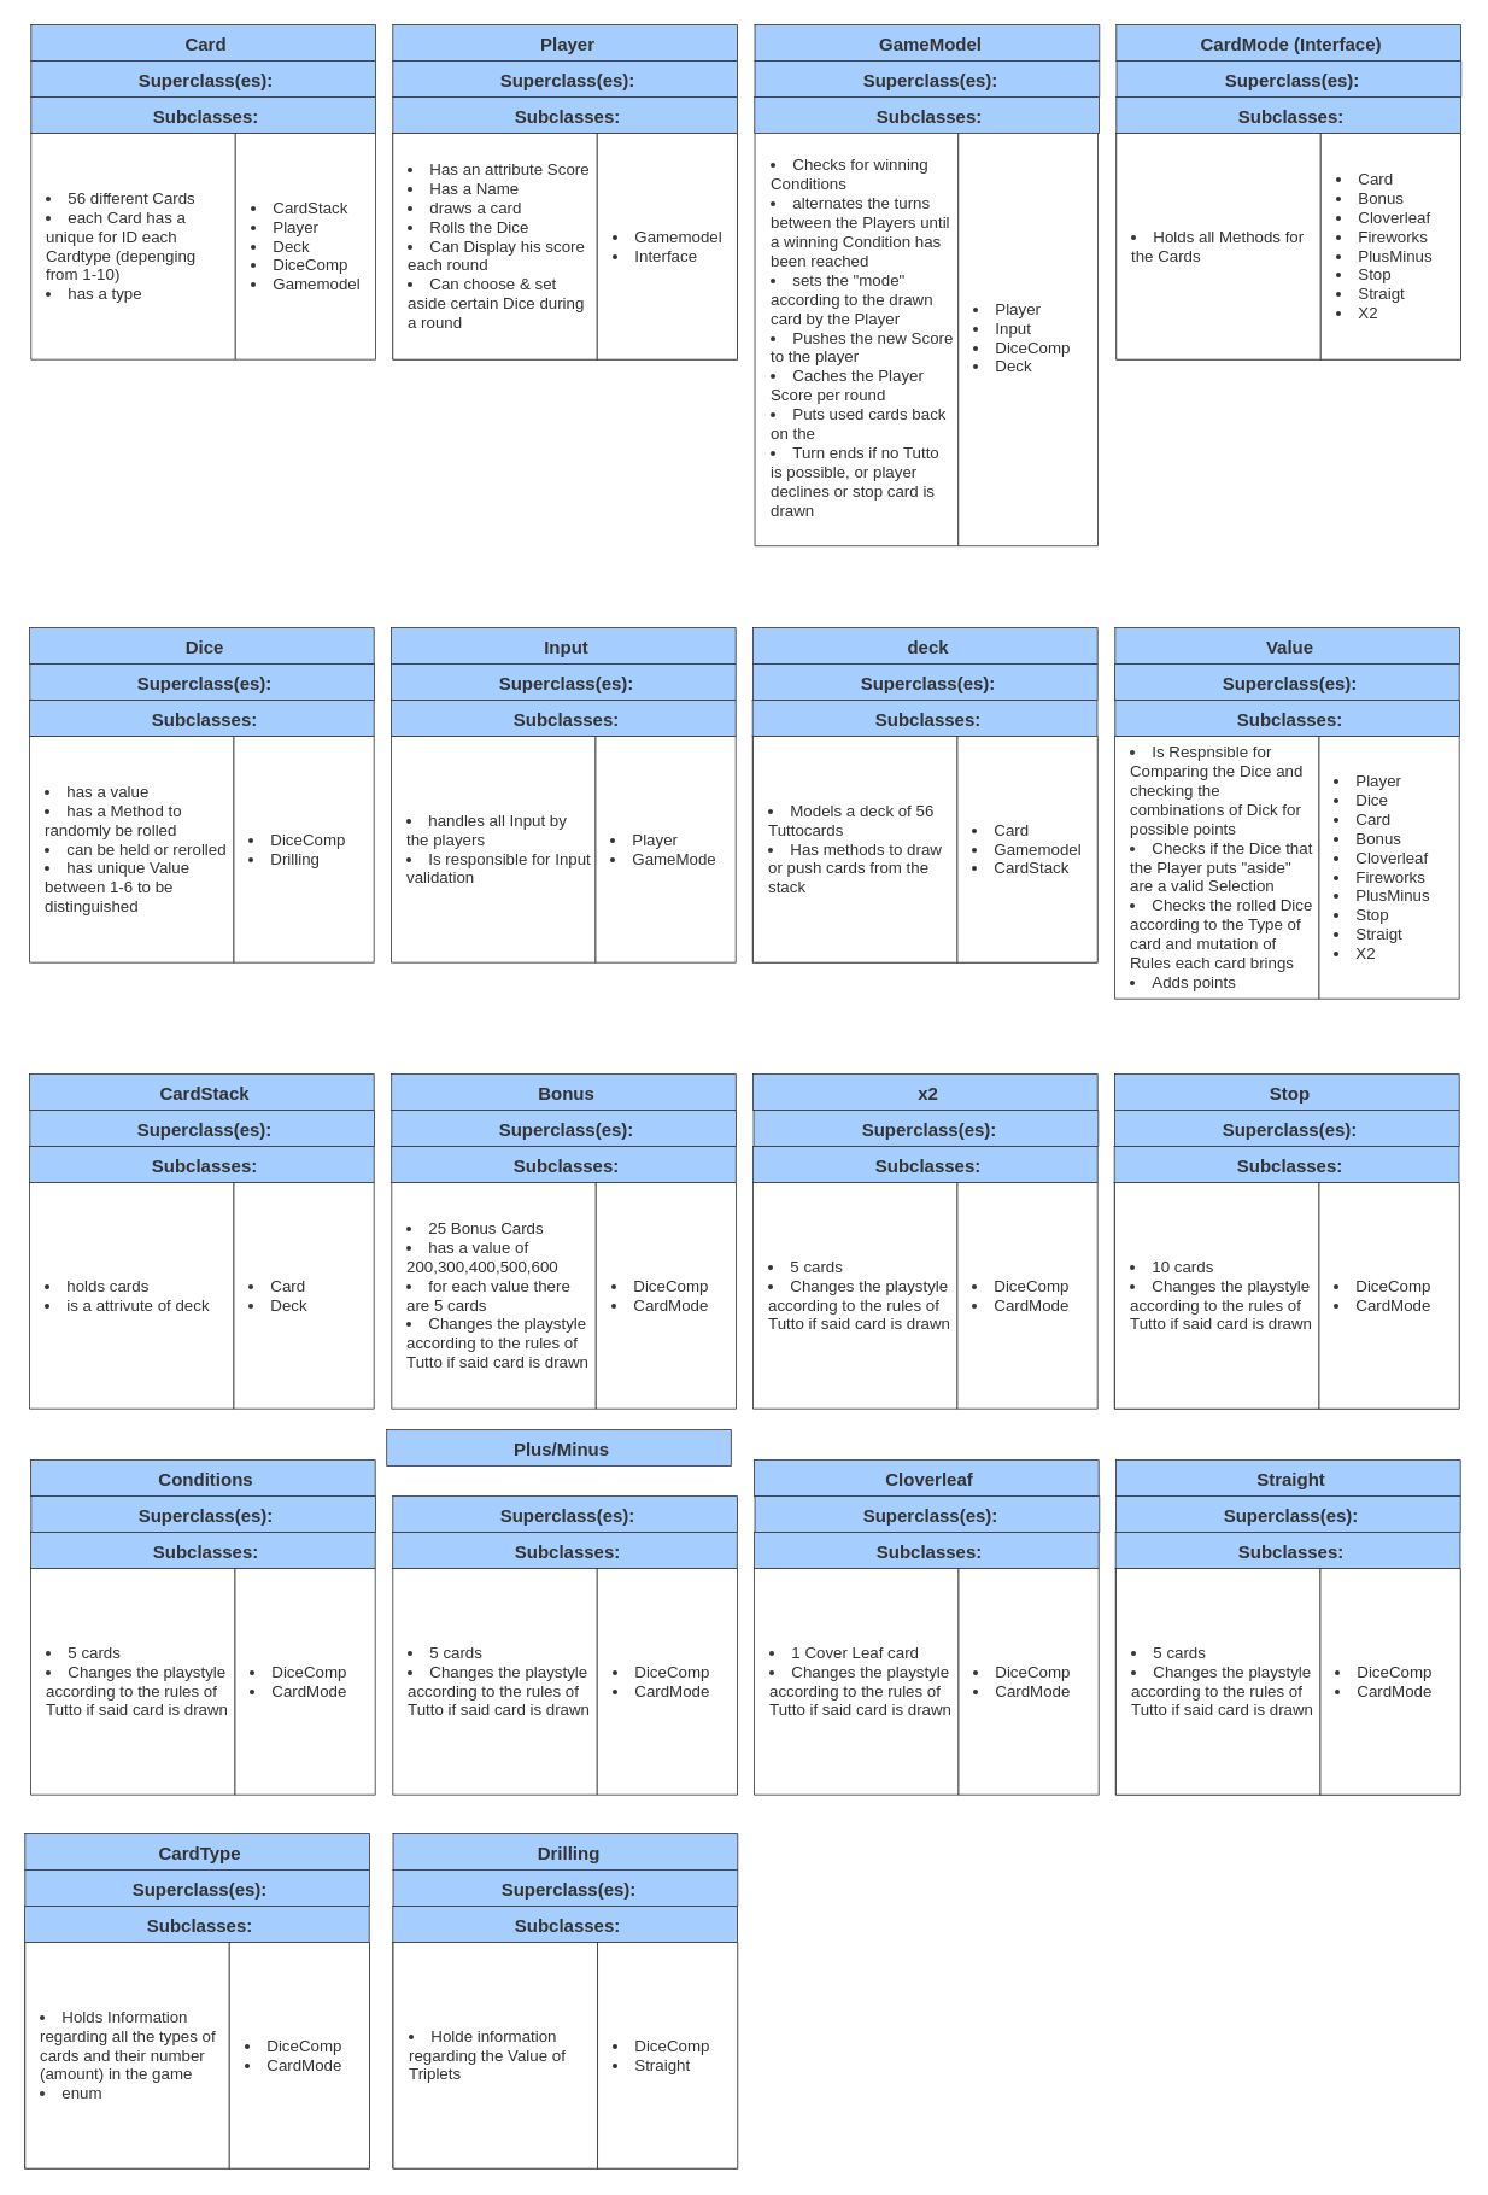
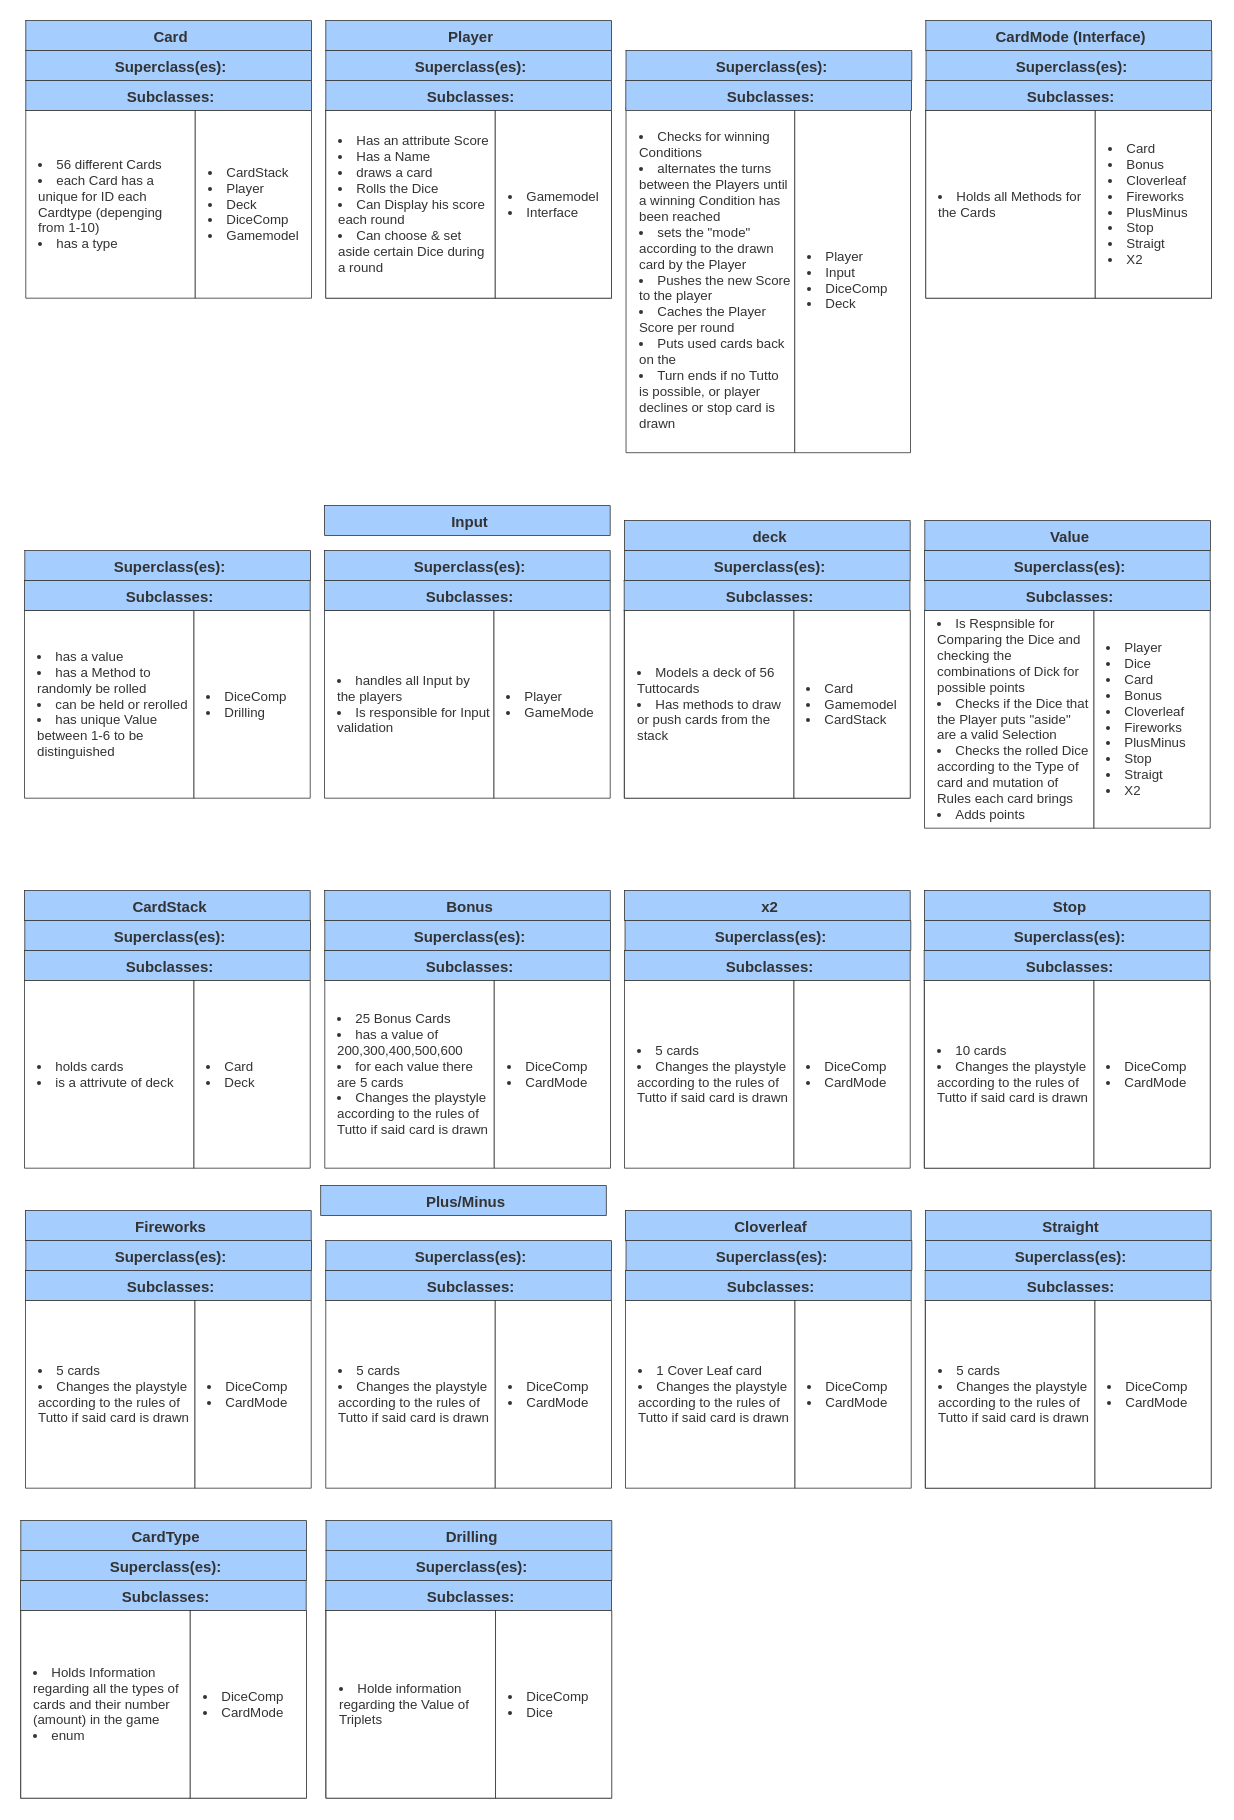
- <mxCell id="44" value="GameModel" style="shape=partialRectangle;html=1;whiteSpace=wrap;connectable=0;fillColor=#a5ceff;strokeOpacity=100;fillOpacity=100;verticalAlign=middle;spacing=3.8;strokeColor=#333333;strokeWidth=0.8;fontSize=15;fontColor=#333333;fontStyle=1;spacingLeft=8.4;spacingRight=3.8;spacingTop=2.4;" parent="1" vertex="1"><mxGeometry x="625.54" y="20" width="285.731" height="30" as="geometry" /></mxCell>
- <mxCell id="42" value="Dice" style="shape=partialRectangle;html=1;whiteSpace=wrap;connectable=0;fillColor=#a5ceff;strokeOpacity=100;fillOpacity=100;verticalAlign=middle;spacing=3.8;strokeColor=#333333;strokeWidth=0.8;fontSize=15;fontColor=#333333;fontStyle=1;spacingLeft=8.4;spacingRight=3.8;spacingTop=2.4;" parent="1" vertex="1"><mxGeometry x="24" y="520" width="285.731" height="30" as="geometry" /></mxCell>
- <mxCell id="43" value="Input" style="shape=partialRectangle;html=1;whiteSpace=wrap;connectable=0;fillColor=#a5ceff;strokeOpacity=100;fillOpacity=100;verticalAlign=middle;spacing=3.8;strokeColor=#333333;strokeWidth=0.8;fontSize=15;fontColor=#333333;fontStyle=1;spacingLeft=8.4;spacingRight=3.8;spacingTop=2.4;" parent="1" vertex="1"><mxGeometry x="324" y="520" width="285.731" height="30" as="geometry" /></mxCell>
+ <mxCell id="43" value="Input" style="shape=partialRectangle;html=1;whiteSpace=wrap;connectable=0;fillColor=#a5ceff;strokeOpacity=100;fillOpacity=100;verticalAlign=middle;spacing=3.8;strokeColor=#333333;strokeWidth=0.8;fontSize=15;fontColor=#333333;fontStyle=1;spacingLeft=8.4;spacingRight=3.8;spacingTop=2.4;" parent="1" vertex="1"><mxGeometry x="324" y="505" width="285.731" height="30" as="geometry" /></mxCell>
- <mxCell id="86" value="Conditions" style="shape=partialRectangle;html=1;whiteSpace=wrap;connectable=0;fillColor=#a5ceff;strokeOpacity=100;fillOpacity=100;verticalAlign=middle;spacing=3.8;strokeColor=#333333;strokeWidth=0.8;fontSize=15;fontColor=#333333;fontStyle=1;spacingLeft=8.4;spacingRight=3.8;spacingTop=2.4;" parent="1" vertex="1"><mxGeometry x="25" y="1210" width="285.731" height="30" as="geometry" /></mxCell>
+ <mxCell id="86" value="Fireworks" style="shape=partialRectangle;html=1;whiteSpace=wrap;connectable=0;fillColor=#a5ceff;strokeOpacity=100;fillOpacity=100;verticalAlign=middle;spacing=3.8;strokeColor=#333333;strokeWidth=0.8;fontSize=15;fontColor=#333333;fontStyle=1;spacingLeft=8.4;spacingRight=3.8;spacingTop=2.4;" parent="1" vertex="1"><mxGeometry x="25" y="1210" width="285.731" height="30" as="geometry" /></mxCell>
- <mxCell id="128" value="&lt;ul style=&quot;margin: 0px; padding-left: 10px;list-style-position: inside; list-style-type:disc&quot;&gt;&lt;li style=&quot;text-align: left; color: rgb(51, 51, 51); font-size: 13.3px;&quot;&gt;DiceComp&lt;/li&gt;&lt;li style=&quot;text-align: left; color: rgb(51, 51, 51); font-size: 13.3px;&quot;&gt;Straight&lt;/li&gt;&lt;/ul&gt;" style="shape=partialRectangle;html=1;whiteSpace=wrap;connectable=0;fillColor=#ffffff;strokeOpacity=100;verticalAlign=middle;overflow=block;blockSpacing=1;spacing=3.8;strokeColor=#333333;strokeWidth=0.8;fontSize=13;" vertex="1" parent="126"><mxGeometry x="169.481" y="30" width="116.25" height="187.695" as="geometry" /></mxCell>
+ <mxCell id="128" value="&lt;ul style=&quot;margin: 0px; padding-left: 10px;list-style-position: inside; list-style-type:disc&quot;&gt;&lt;li style=&quot;text-align: left; color: rgb(51, 51, 51); font-size: 13.3px;&quot;&gt;DiceComp&lt;/li&gt;&lt;li style=&quot;text-align: left; color: rgb(51, 51, 51); font-size: 13.3px;&quot;&gt;Dice&lt;/li&gt;&lt;/ul&gt;" style="shape=partialRectangle;html=1;whiteSpace=wrap;connectable=0;fillColor=#ffffff;strokeOpacity=100;verticalAlign=middle;overflow=block;blockSpacing=1;spacing=3.8;strokeColor=#333333;strokeWidth=0.8;fontSize=13;" vertex="1" parent="126"><mxGeometry x="169.481" y="30" width="116.25" height="187.695" as="geometry" /></mxCell>
